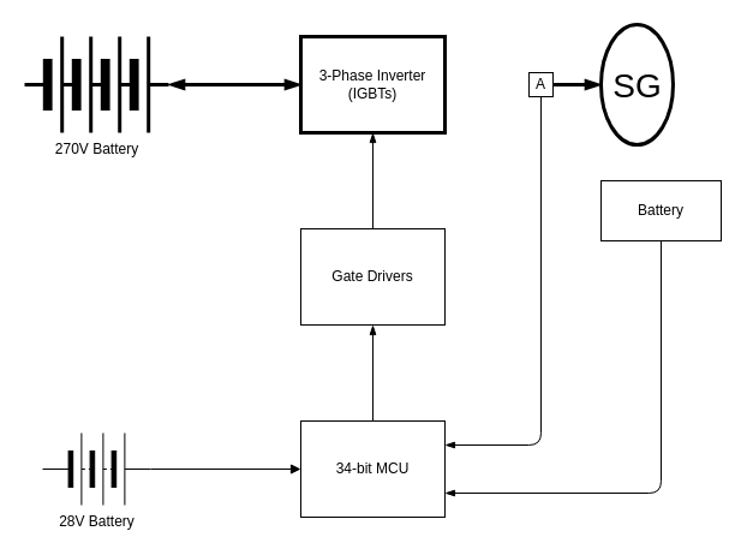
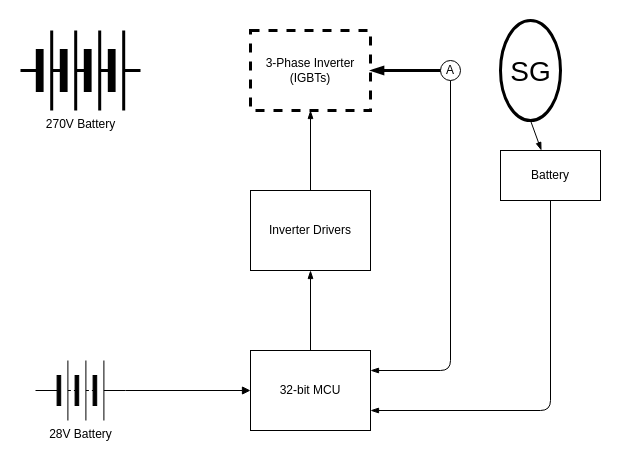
- <mxCell id="6" style="edgeStyle=none;html=1;exitX=1;exitY=0.5;exitDx=0;exitDy=0;entryX=0;entryY=0.5;entryDx=0;entryDy=0;endArrow=blockThin;endFill=1;strokeWidth=3;startArrow=blockThin;startFill=1;" edge="1" parent="1" source="7" target="5"><mxGeometry relative="1" as="geometry" /></mxCell>
- <mxCell id="5" value="3-Phase Inverter&lt;br&gt;(IGBTs)" style="rounded=0;whiteSpace=wrap;html=1;strokeWidth=3;" vertex="1" parent="1"><mxGeometry x="250" y="30" width="120" height="80" as="geometry" /></mxCell>
+ <mxCell id="5" value="3-Phase Inverter&lt;br&gt;(IGBTs)" style="rounded=0;whiteSpace=wrap;html=1;strokeWidth=3;dashed=1;" vertex="1" parent="1"><mxGeometry x="250" y="30" width="120" height="80" as="geometry" /></mxCell>
+ <mxCell id="18" value="" style="edgeStyle=none;html=1;exitX=1;exitY=0.5;exitDx=0;exitDy=0;entryX=0;entryY=0.5;entryDx=0;entryDy=0;endArrow=none;endFill=1;strokeWidth=3;startArrow=blockThin;startFill=1;" edge="1" parent="1" source="5" target="17"><mxGeometry relative="1" as="geometry"><mxPoint x="370" y="70" as="sourcePoint" /><mxPoint x="500" y="70" as="targetPoint" /></mxGeometry></mxCell>
- <mxCell id="17" value="A" style="whiteSpace=wrap;html=1;aspect=fixed;strokeWidth=1;fillColor=none;rounded=0;" vertex="1" parent="1"><mxGeometry x="440" y="60" width="20" height="20" as="geometry" /></mxCell>
+ <mxCell id="17" value="A" style="ellipse;whiteSpace=wrap;html=1;aspect=fixed;strokeWidth=1;fillColor=none;" vertex="1" parent="1"><mxGeometry x="440" y="60" width="20" height="20" as="geometry" /></mxCell>
- <mxCell id="4" style="edgeStyle=none;html=1;exitX=1;exitY=0.5;exitDx=0;exitDy=0;entryX=0;entryY=0.5;entryDx=0;entryDy=0;endArrow=blockThin;endFill=1;strokeWidth=3;startArrow=none;startFill=1;" edge="1" parent="1" source="17" target="3"><mxGeometry relative="1" as="geometry" /></mxCell>
+ <mxCell id="2" style="edgeStyle=none;html=1;exitX=0.5;exitY=1;exitDx=0;exitDy=0;endArrow=blockThin;endFill=1;" edge="1" parent="1" source="3" target="15"><mxGeometry relative="1" as="geometry" /></mxCell>
- <mxCell id="9" value="Gate Drivers" style="rounded=0;whiteSpace=wrap;html=1;" vertex="1" parent="1"><mxGeometry x="250" y="190" width="120" height="80" as="geometry" /></mxCell>
+ <mxCell id="9" value="Inverter Drivers" style="rounded=0;whiteSpace=wrap;html=1;" vertex="1" parent="1"><mxGeometry x="250" y="190" width="120" height="80" as="geometry" /></mxCell>
- <mxCell id="11" value="34-bit MCU" style="rounded=0;whiteSpace=wrap;html=1;" vertex="1" parent="1"><mxGeometry x="250" y="350" width="120" height="80" as="geometry" /></mxCell>
+ <mxCell id="11" value="32-bit MCU" style="rounded=0;whiteSpace=wrap;html=1;" vertex="1" parent="1"><mxGeometry x="250" y="350" width="120" height="80" as="geometry" /></mxCell>
